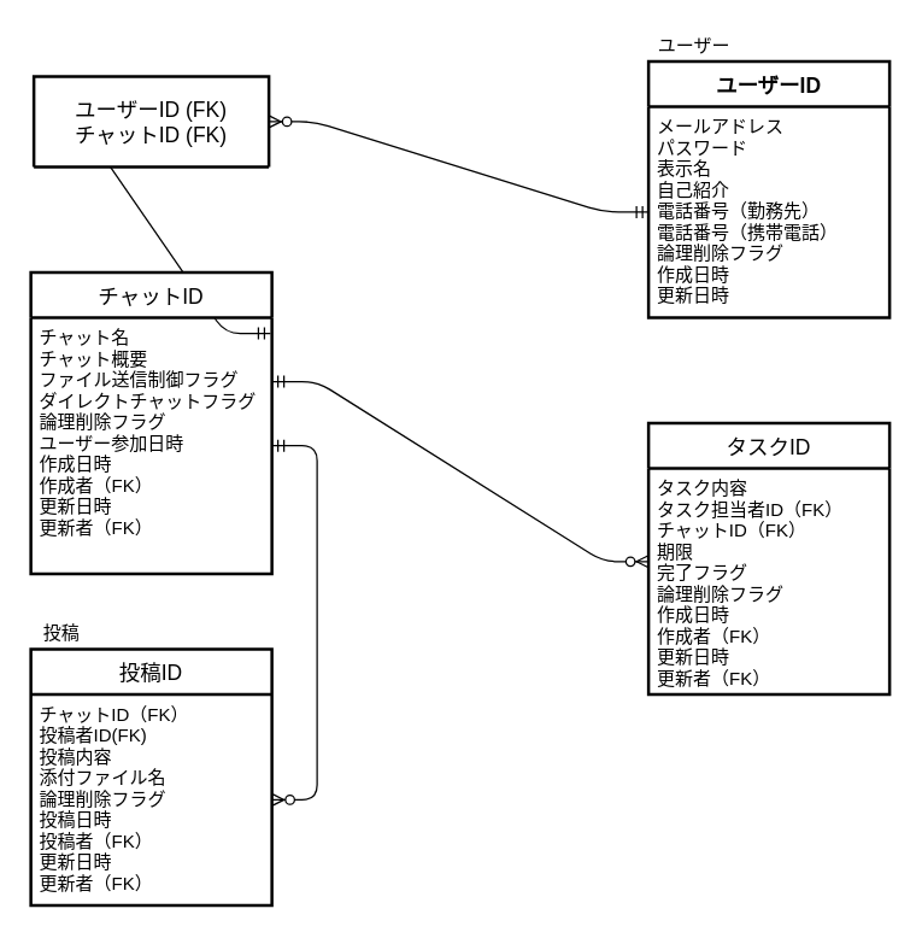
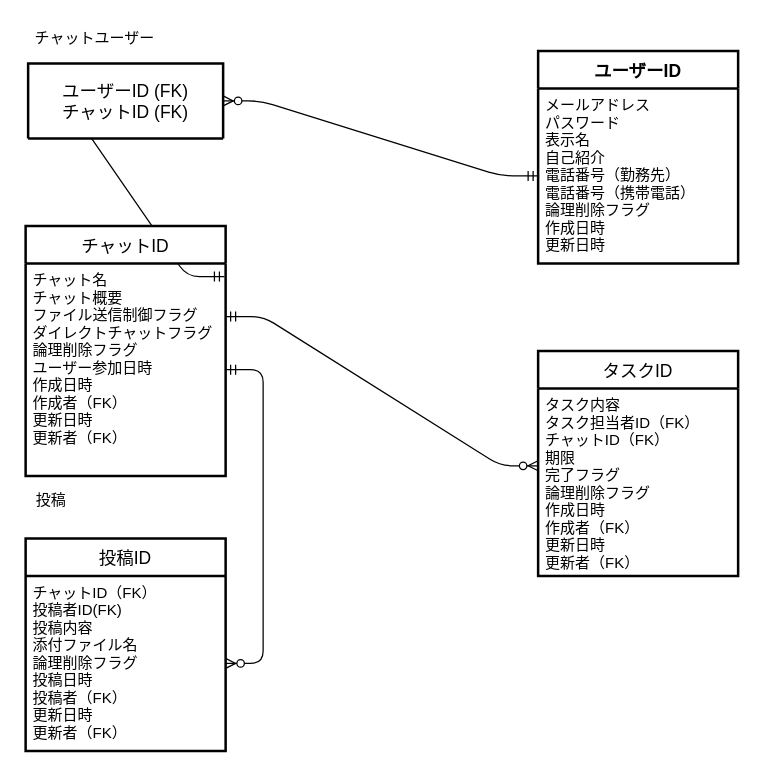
+ <mxCell id="10" value="チャットユーザー" style="text;html=1;align=center;verticalAlign=middle;resizable=0;points=[];autosize=1;" vertex="1" parent="1"><mxGeometry x="20" y="20" width="110" height="20" as="geometry" /></mxCell>
- <mxCell id="8" value="ユーザー" style="text;html=1;align=center;verticalAlign=middle;resizable=0;points=[];autosize=1;" vertex="1" parent="1"><mxGeometry x="430" y="20" width="60" height="20" as="geometry" /></mxCell>
- <mxCell id="9" value="投稿" style="text;html=1;align=center;verticalAlign=middle;resizable=0;points=[];autosize=1;" vertex="1" parent="1"><mxGeometry x="20" y="410" width="40" height="20" as="geometry" /></mxCell>
+ <mxCell id="9" value="投稿" style="text;html=1;align=center;verticalAlign=middle;resizable=0;points=[];autosize=1;" vertex="1" parent="1"><mxGeometry x="20" y="390" width="40" height="20" as="geometry" /></mxCell>
